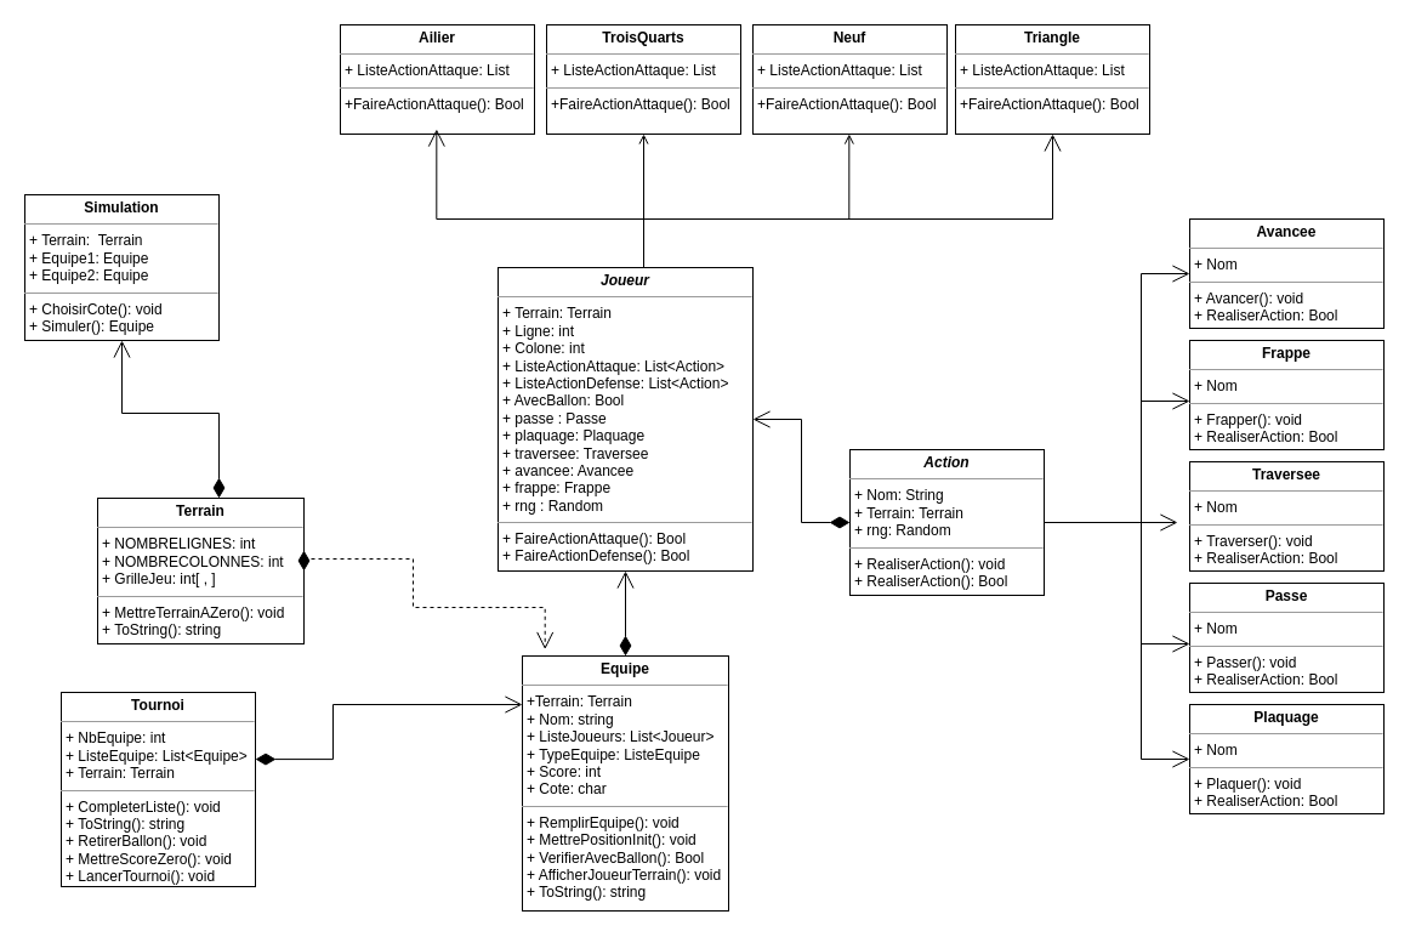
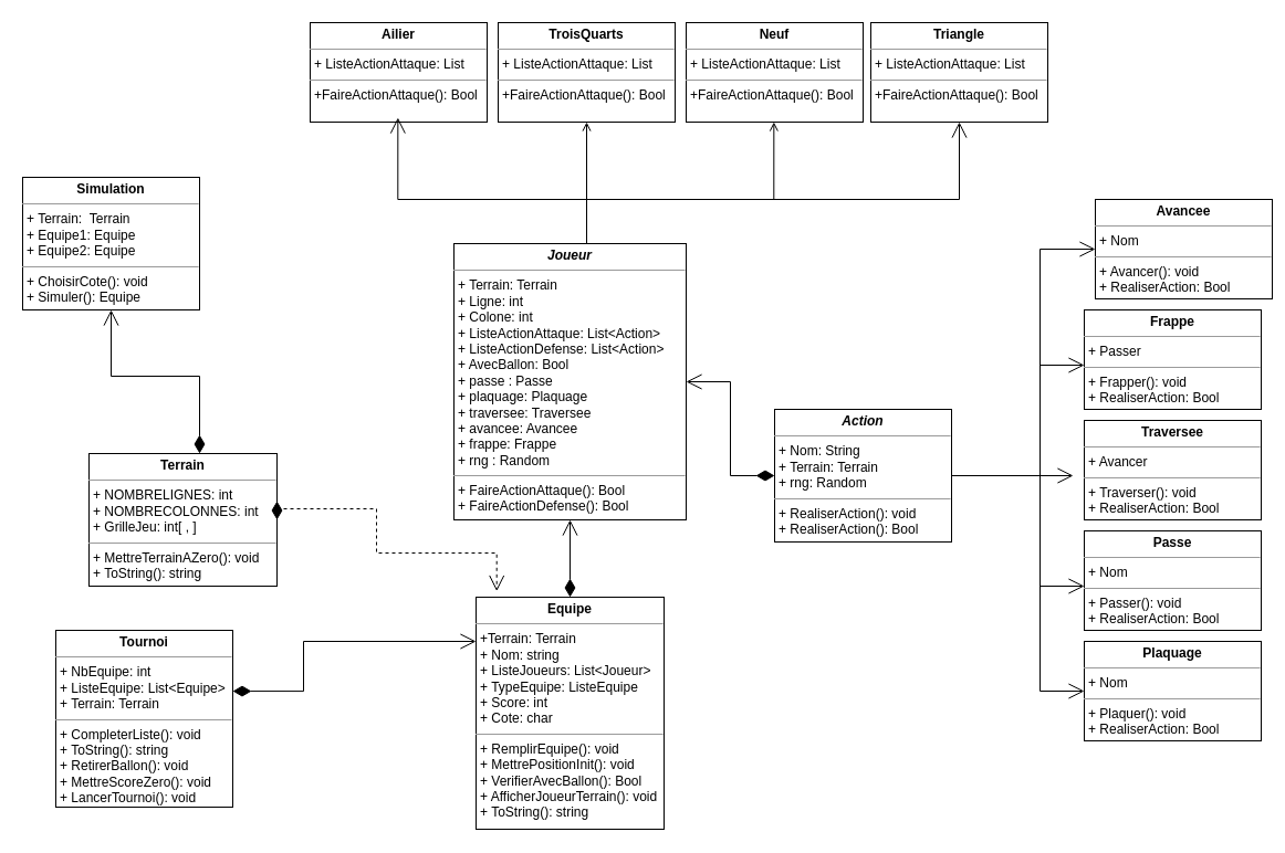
- <mxCell id="7" value="&lt;p style=&quot;margin:0px;margin-top:4px;text-align:center;&quot;&gt;&lt;b&gt;Avancee&lt;/b&gt;&lt;/p&gt;&lt;hr size=&quot;1&quot;&gt;&lt;p style=&quot;margin:0px;margin-left:4px;&quot;&gt;+ Nom&lt;/p&gt;&lt;hr size=&quot;1&quot;&gt;&lt;p style=&quot;margin:0px;margin-left:4px;&quot;&gt;+ Avancer(): void&lt;/p&gt;&lt;p style=&quot;margin:0px;margin-left:4px;&quot;&gt;+ RealiserAction: Bool&lt;br&gt;&lt;/p&gt;" style="verticalAlign=top;align=left;overflow=fill;fontSize=12;fontFamily=Helvetica;html=1;whiteSpace=wrap;" vertex="1" parent="1"><mxGeometry x="980" y="180" width="160" height="90" as="geometry" /></mxCell>
+ <mxCell id="7" value="&lt;p style=&quot;margin:0px;margin-top:4px;text-align:center;&quot;&gt;&lt;b&gt;Avancee&lt;/b&gt;&lt;/p&gt;&lt;hr size=&quot;1&quot;&gt;&lt;p style=&quot;margin:0px;margin-left:4px;&quot;&gt;+ Nom&lt;/p&gt;&lt;hr size=&quot;1&quot;&gt;&lt;p style=&quot;margin:0px;margin-left:4px;&quot;&gt;+ Avancer(): void&lt;/p&gt;&lt;p style=&quot;margin:0px;margin-left:4px;&quot;&gt;+ RealiserAction: Bool&lt;br&gt;&lt;/p&gt;" style="verticalAlign=top;align=left;overflow=fill;fontSize=12;fontFamily=Helvetica;html=1;whiteSpace=wrap;" vertex="1" parent="1"><mxGeometry x="990" y="180" width="160" height="90" as="geometry" /></mxCell>
- <mxCell id="9" value="&lt;p style=&quot;margin:0px;margin-top:4px;text-align:center;&quot;&gt;&lt;b&gt;Frappe&lt;/b&gt;&lt;/p&gt;&lt;hr size=&quot;1&quot;&gt;&lt;p style=&quot;margin:0px;margin-left:4px;&quot;&gt;+ Nom&lt;/p&gt;&lt;hr size=&quot;1&quot;&gt;&lt;p style=&quot;margin:0px;margin-left:4px;&quot;&gt;+ Frapper(): void&lt;br&gt;&lt;/p&gt;&lt;p style=&quot;margin:0px;margin-left:4px;&quot;&gt;+ RealiserAction: Bool&lt;br&gt;&lt;/p&gt;" style="verticalAlign=top;align=left;overflow=fill;fontSize=12;fontFamily=Helvetica;html=1;whiteSpace=wrap;" vertex="1" parent="1"><mxGeometry x="980" y="280" width="160" height="90" as="geometry" /></mxCell>
+ <mxCell id="9" value="&lt;p style=&quot;margin:0px;margin-top:4px;text-align:center;&quot;&gt;&lt;b&gt;Frappe&lt;/b&gt;&lt;/p&gt;&lt;hr size=&quot;1&quot;&gt;&lt;p style=&quot;margin:0px;margin-left:4px;&quot;&gt;+ Passer&lt;/p&gt;&lt;hr size=&quot;1&quot;&gt;&lt;p style=&quot;margin:0px;margin-left:4px;&quot;&gt;+ Frapper(): void&lt;br&gt;&lt;/p&gt;&lt;p style=&quot;margin:0px;margin-left:4px;&quot;&gt;+ RealiserAction: Bool&lt;br&gt;&lt;/p&gt;" style="verticalAlign=top;align=left;overflow=fill;fontSize=12;fontFamily=Helvetica;html=1;whiteSpace=wrap;" vertex="1" parent="1"><mxGeometry x="980" y="280" width="160" height="90" as="geometry" /></mxCell>
- <mxCell id="8" value="&lt;p style=&quot;margin:0px;margin-top:4px;text-align:center;&quot;&gt;&lt;b&gt;Traversee&lt;/b&gt;&lt;/p&gt;&lt;hr size=&quot;1&quot;&gt;&lt;p style=&quot;margin:0px;margin-left:4px;&quot;&gt;+ Nom&lt;/p&gt;&lt;hr size=&quot;1&quot;&gt;&lt;p style=&quot;margin:0px;margin-left:4px;&quot;&gt;+ Traverser(): void&lt;br&gt;&lt;/p&gt;&lt;p style=&quot;margin:0px;margin-left:4px;&quot;&gt;+ RealiserAction: Bool&lt;br&gt;&lt;/p&gt;" style="verticalAlign=top;align=left;overflow=fill;fontSize=12;fontFamily=Helvetica;html=1;whiteSpace=wrap;" vertex="1" parent="1"><mxGeometry x="980" y="380" width="160" height="90" as="geometry" /></mxCell>
+ <mxCell id="8" value="&lt;p style=&quot;margin:0px;margin-top:4px;text-align:center;&quot;&gt;&lt;b&gt;Traversee&lt;/b&gt;&lt;/p&gt;&lt;hr size=&quot;1&quot;&gt;&lt;p style=&quot;margin:0px;margin-left:4px;&quot;&gt;+ Avancer&lt;/p&gt;&lt;hr size=&quot;1&quot;&gt;&lt;p style=&quot;margin:0px;margin-left:4px;&quot;&gt;+ Traverser(): void&lt;br&gt;&lt;/p&gt;&lt;p style=&quot;margin:0px;margin-left:4px;&quot;&gt;+ RealiserAction: Bool&lt;br&gt;&lt;/p&gt;" style="verticalAlign=top;align=left;overflow=fill;fontSize=12;fontFamily=Helvetica;html=1;whiteSpace=wrap;" vertex="1" parent="1"><mxGeometry x="980" y="380" width="160" height="90" as="geometry" /></mxCell>
